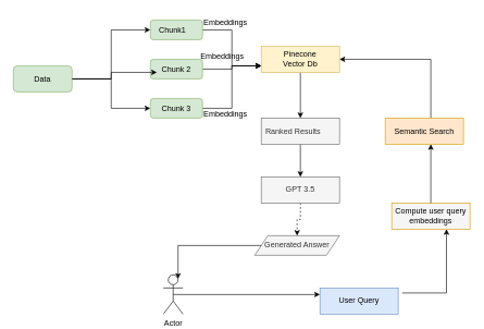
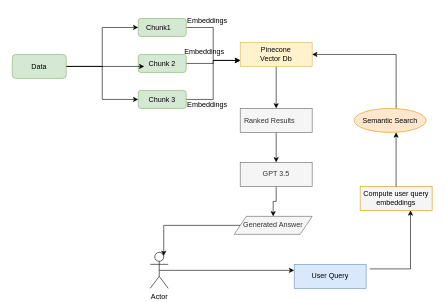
- <mxCell id="4" value="Data" style="rounded=1;whiteSpace=wrap;html=1;fillColor=#d5e8d4;strokeColor=#82b366;" vertex="1" parent="1"><mxGeometry x="20" y="100" width="90" height="40" as="geometry" /></mxCell>
+ <mxCell id="4" value="Data" style="rounded=1;whiteSpace=wrap;html=1;fillColor=#d5e8d4;strokeColor=#82b366;" vertex="1" parent="1"><mxGeometry x="20" y="90" width="90" height="40" as="geometry" /></mxCell>
- <mxCell id="19" value="Semantic Search" style="rounded=0;whiteSpace=wrap;html=1;fillColor=#ffe6cc;strokeColor=#d79b00;" vertex="1" parent="1"><mxGeometry x="590" y="180" width="120" height="40" as="geometry" /></mxCell>
+ <mxCell id="19" value="Semantic Search" style="ellipse;whiteSpace=wrap;html=1;fillColor=#ffe6cc;strokeColor=#d79b00;" vertex="1" parent="1"><mxGeometry x="590" y="180" width="120" height="40" as="geometry" /></mxCell>
- <mxCell id="15" style="edgeStyle=orthogonalEdgeStyle;rounded=0;orthogonalLoop=1;jettySize=auto;html=1;dashed=1;" edge="1" parent="1" source="16" target="17"><mxGeometry relative="1" as="geometry" /></mxCell>
+ <mxCell id="15" style="edgeStyle=orthogonalEdgeStyle;rounded=0;orthogonalLoop=1;jettySize=auto;html=1;" edge="1" parent="1" source="16" target="17"><mxGeometry relative="1" as="geometry" /></mxCell>
